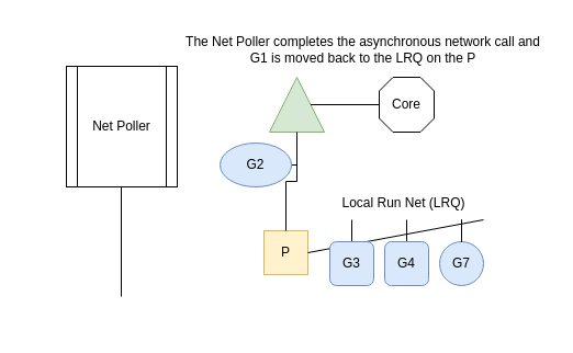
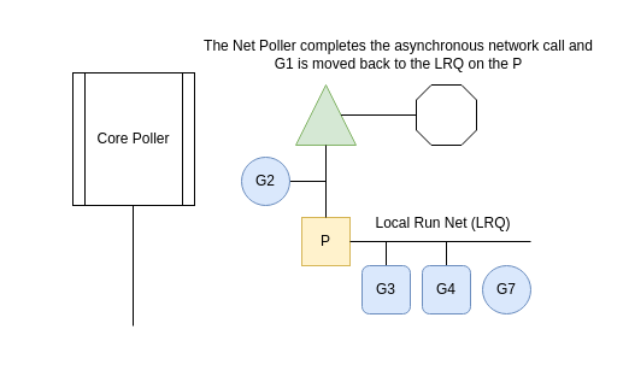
- <mxCell id="18" value="Core" style="text;html=1;align=center;verticalAlign=middle;whiteSpace=wrap;rounded=0;" vertex="1" parent="1"><mxGeometry x="350" y="80" width="40" height="30" as="geometry" /></mxCell>
- <mxCell id="19" value="Net Poller" style="shape=process;whiteSpace=wrap;html=1;backgroundOutline=1;" vertex="1" parent="1"><mxGeometry x="60" y="60" width="101" height="110" as="geometry" /></mxCell>
+ <mxCell id="19" value="Core Poller" style="shape=process;whiteSpace=wrap;html=1;backgroundOutline=1;" vertex="1" parent="1"><mxGeometry x="60" y="60" width="101" height="110" as="geometry" /></mxCell>
- <mxCell id="6" value="G2" style="ellipse;whiteSpace=wrap;html=1;aspect=fixed;fillColor=#dae8fc;strokeColor=#6c8ebf;" vertex="1" parent="1"><mxGeometry x="200" y="130" width="65" height="40" as="geometry" /></mxCell>
+ <mxCell id="6" value="G2" style="ellipse;whiteSpace=wrap;html=1;aspect=fixed;fillColor=#dae8fc;strokeColor=#6c8ebf;" vertex="1" parent="1"><mxGeometry x="200" y="130" width="40" height="40" as="geometry" /></mxCell>
- <mxCell id="22" style="edgeStyle=orthogonalEdgeStyle;rounded=0;orthogonalLoop=1;jettySize=auto;html=1;entryX=0.862;entryY=1;entryDx=0;entryDy=0;entryPerimeter=0;endArrow=none;endFill=0;" edge="1" parent="1" source="14" target="15"><mxGeometry relative="1" as="geometry" /></mxCell>
- <mxCell id="7" value="P" style="whiteSpace=wrap;html=1;aspect=fixed;fillColor=#fff2cc;strokeColor=#d6b656;" vertex="1" parent="1"><mxGeometry x="240" y="210" width="40" height="40" as="geometry" /></mxCell>
+ <mxCell id="7" value="P" style="whiteSpace=wrap;html=1;aspect=fixed;fillColor=#fff2cc;strokeColor=#d6b656;" vertex="1" parent="1"><mxGeometry x="250" y="180" width="40" height="40" as="geometry" /></mxCell>
